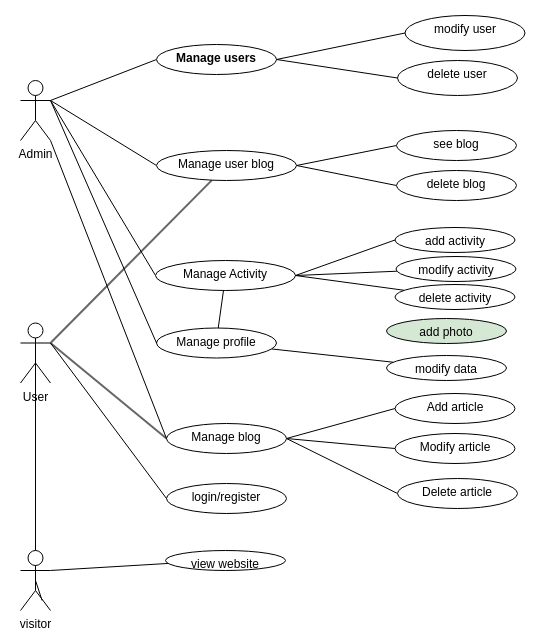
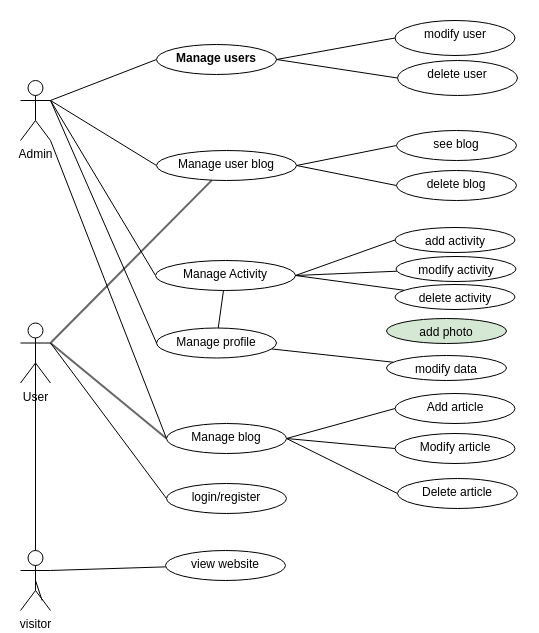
- <mxCell id="24" value="modify user" style="ellipse;whiteSpace=wrap;html=1;verticalAlign=top;" parent="1" vertex="1"><mxGeometry x="404.5" y="15" width="120" height="35" as="geometry" /></mxCell>
+ <mxCell id="24" value="modify user" style="ellipse;whiteSpace=wrap;html=1;verticalAlign=top;" parent="1" vertex="1"><mxGeometry x="394.5" y="20" width="120" height="35" as="geometry" /></mxCell>
- <mxCell id="35" value="view website" style="ellipse;whiteSpace=wrap;html=1;verticalAlign=top;" parent="1" vertex="1"><mxGeometry x="165" y="550" width="120" height="20" as="geometry" /></mxCell>
+ <mxCell id="35" value="view website" style="ellipse;whiteSpace=wrap;html=1;verticalAlign=top;" parent="1" vertex="1"><mxGeometry x="165" y="550" width="120" height="30" as="geometry" /></mxCell>
